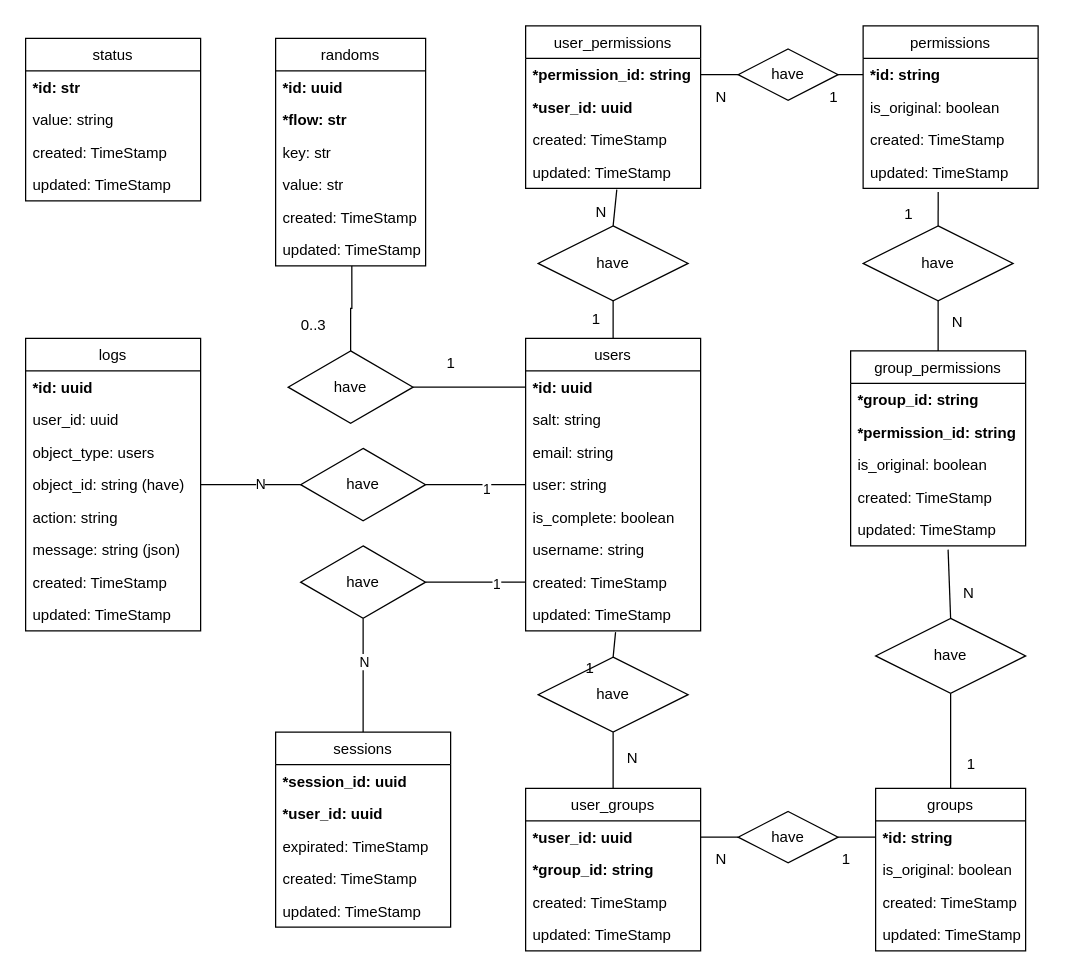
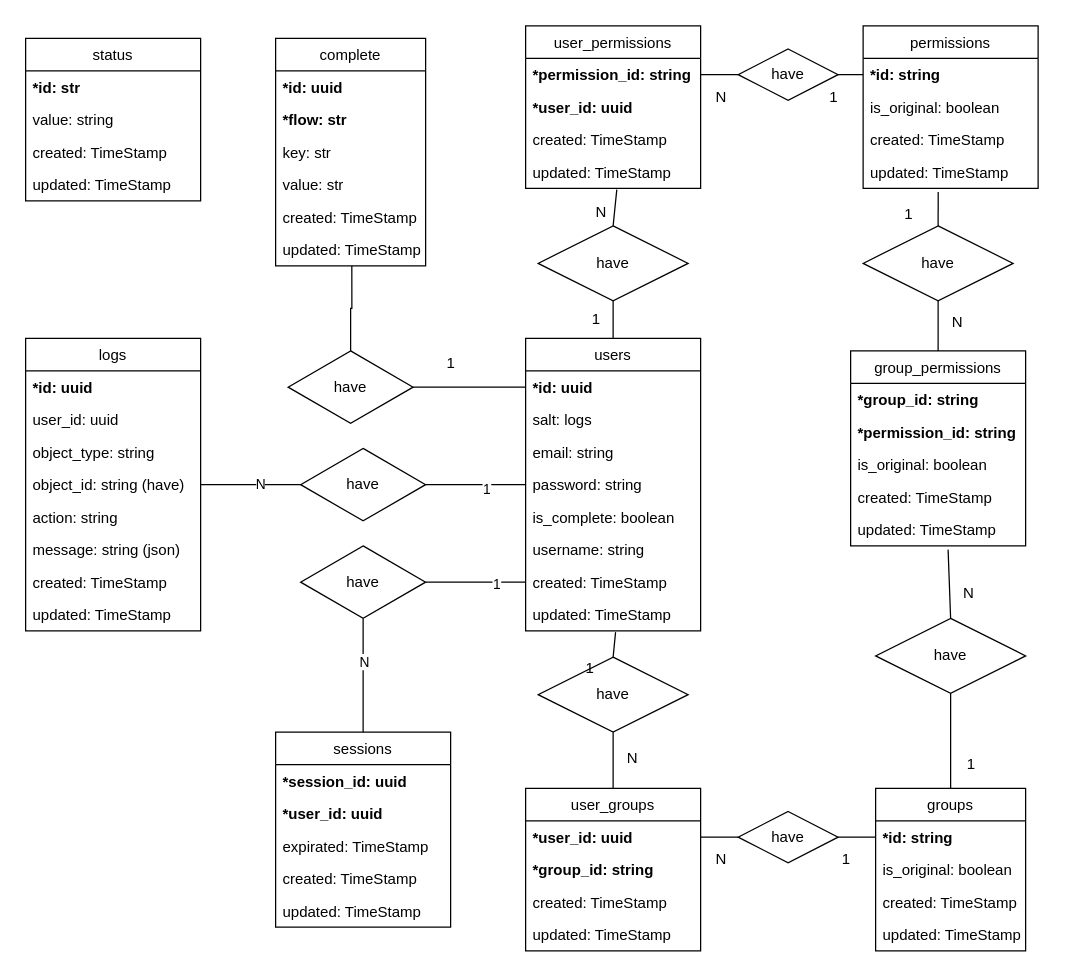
- <mxCell id="68" value="randoms" style="swimlane;fontStyle=0;childLayout=stackLayout;horizontal=1;startSize=26;horizontalStack=0;resizeParent=1;resizeParentMax=0;resizeLast=0;collapsible=1;marginBottom=0;" parent="1" vertex="1"><mxGeometry x="220" y="30" width="120" height="182" as="geometry" /></mxCell>
+ <mxCell id="68" value="complete" style="swimlane;fontStyle=0;childLayout=stackLayout;horizontal=1;startSize=26;horizontalStack=0;resizeParent=1;resizeParentMax=0;resizeLast=0;collapsible=1;marginBottom=0;" parent="1" vertex="1"><mxGeometry x="220" y="30" width="120" height="182" as="geometry" /></mxCell>
- <mxCell id="78" value="0..3" style="text;html=1;align=center;verticalAlign=middle;resizable=0;points=[];autosize=1;strokeColor=none;" parent="1" vertex="1"><mxGeometry x="230" y="245" width="40" height="30" as="geometry" /></mxCell>
- <mxCell id="4" value="salt: string" style="text;strokeColor=none;fillColor=none;align=left;verticalAlign=top;spacingLeft=4;spacingRight=4;overflow=hidden;rotatable=0;points=[[0,0.5],[1,0.5]];portConstraint=eastwest;fontStyle=0" vertex="1" parent="2"><mxGeometry y="52" width="140" height="26" as="geometry" /></mxCell>
+ <mxCell id="4" value="salt: logs" style="text;strokeColor=none;fillColor=none;align=left;verticalAlign=top;spacingLeft=4;spacingRight=4;overflow=hidden;rotatable=0;points=[[0,0.5],[1,0.5]];portConstraint=eastwest;fontStyle=0" vertex="1" parent="2"><mxGeometry y="52" width="140" height="26" as="geometry" /></mxCell>
- <mxCell id="82" value="object_type: users" style="text;strokeColor=none;fillColor=none;align=left;verticalAlign=top;spacingLeft=4;spacingRight=4;overflow=hidden;rotatable=0;points=[[0,0.5],[1,0.5]];portConstraint=eastwest;" parent="79" vertex="1"><mxGeometry y="78" width="140" height="26" as="geometry" /></mxCell>
+ <mxCell id="82" value="object_type: string" style="text;strokeColor=none;fillColor=none;align=left;verticalAlign=top;spacingLeft=4;spacingRight=4;overflow=hidden;rotatable=0;points=[[0,0.5],[1,0.5]];portConstraint=eastwest;" parent="79" vertex="1"><mxGeometry y="78" width="140" height="26" as="geometry" /></mxCell>
- <mxCell id="6" value="user: string" style="text;strokeColor=none;fillColor=none;align=left;verticalAlign=top;spacingLeft=4;spacingRight=4;overflow=hidden;rotatable=0;points=[[0,0.5],[1,0.5]];portConstraint=eastwest;" parent="2" vertex="1"><mxGeometry y="104" width="140" height="26" as="geometry" /></mxCell>
+ <mxCell id="6" value="password: string" style="text;strokeColor=none;fillColor=none;align=left;verticalAlign=top;spacingLeft=4;spacingRight=4;overflow=hidden;rotatable=0;points=[[0,0.5],[1,0.5]];portConstraint=eastwest;" parent="2" vertex="1"><mxGeometry y="104" width="140" height="26" as="geometry" /></mxCell>
